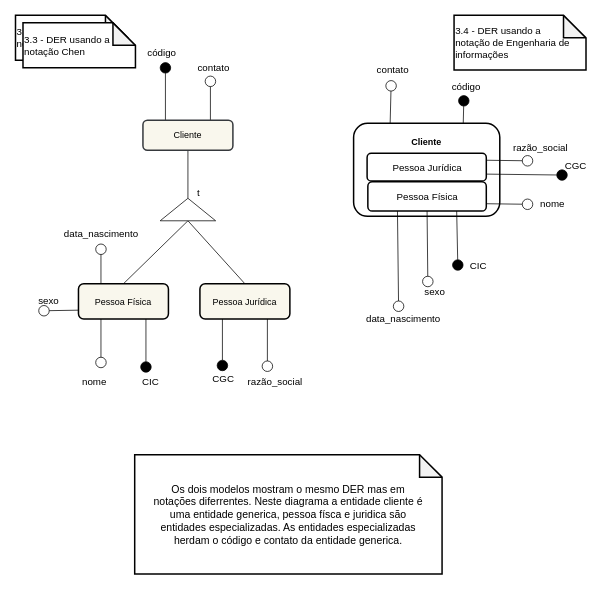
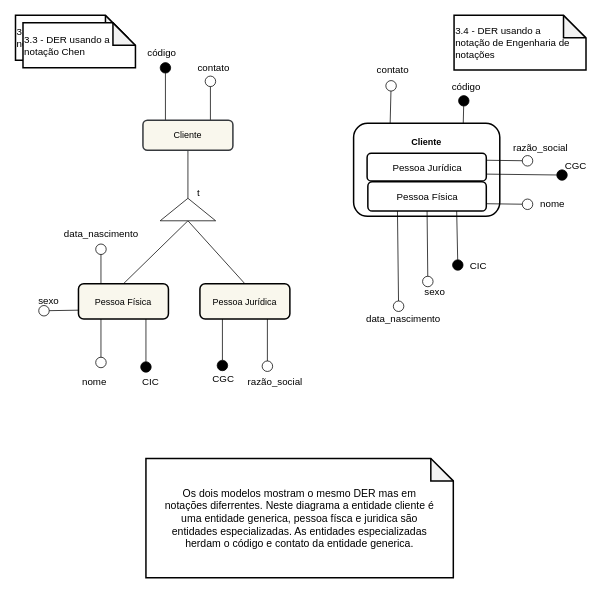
- <mxCell id="38" value="&lt;div&gt;&lt;span&gt;&lt;font color=&quot;#000000&quot; style=&quot;font-size: 13px&quot;&gt;3.4 - DER usando a&amp;nbsp;&lt;/font&gt;&lt;/span&gt;&lt;/div&gt;&lt;div&gt;&lt;span&gt;&lt;font color=&quot;#000000&quot; style=&quot;font-size: 13px&quot;&gt;notação de Engenharia de informações&lt;/font&gt;&lt;/span&gt;&lt;/div&gt;" style="shape=note;whiteSpace=wrap;html=1;backgroundOutline=1;darkOpacity=0.05;align=left;rounded=0;fillColor=#FFFFFF;strokeWidth=2;strokeColor=#000000;" vertex="1" parent="1"><mxGeometry x="605" y="20" width="176" height="73" as="geometry" /></mxCell>
+ <mxCell id="38" value="&lt;div&gt;&lt;span&gt;&lt;font color=&quot;#000000&quot; style=&quot;font-size: 13px&quot;&gt;3.4 - DER usando a&amp;nbsp;&lt;/font&gt;&lt;/span&gt;&lt;/div&gt;&lt;div&gt;&lt;span&gt;&lt;font color=&quot;#000000&quot; style=&quot;font-size: 13px&quot;&gt;notação de Engenharia de notações&lt;/font&gt;&lt;/span&gt;&lt;/div&gt;" style="shape=note;whiteSpace=wrap;html=1;backgroundOutline=1;darkOpacity=0.05;align=left;rounded=0;fillColor=#FFFFFF;strokeWidth=2;strokeColor=#000000;" vertex="1" parent="1"><mxGeometry x="605" y="20" width="176" height="73" as="geometry" /></mxCell>
- <mxCell id="48" value="&lt;div style=&quot;font-size: 14px&quot;&gt;&lt;font color=&quot;#000000&quot; style=&quot;font-size: 14px&quot;&gt;Os dois modelos mostram o mesmo DER mas em&lt;/font&gt;&lt;/div&gt;&lt;div style=&quot;font-size: 14px&quot;&gt;&lt;font color=&quot;#000000&quot; style=&quot;font-size: 14px&quot;&gt;notações diferrentes. Neste diagrama a entidade cliente é&lt;/font&gt;&lt;/div&gt;&lt;div style=&quot;font-size: 14px&quot;&gt;&lt;font color=&quot;#000000&quot; style=&quot;font-size: 14px&quot;&gt;uma entidade generica, pessoa físca e juridica são&lt;/font&gt;&lt;/div&gt;&lt;div style=&quot;font-size: 14px&quot;&gt;&lt;font color=&quot;#000000&quot; style=&quot;font-size: 14px&quot;&gt;entidades especializadas. As entidades especializadas&lt;/font&gt;&lt;/div&gt;&lt;div style=&quot;font-size: 14px&quot;&gt;&lt;font color=&quot;#000000&quot; style=&quot;font-size: 14px&quot;&gt;herdam o código e contato da entidade generica.&lt;/font&gt;&lt;/div&gt;" style="shape=note;whiteSpace=wrap;html=1;backgroundOutline=1;darkOpacity=0.05;align=center;rounded=0;fillColor=#FFFFFF;strokeWidth=2;strokeColor=#000000;" vertex="1" parent="1"><mxGeometry x="179" y="606" width="410" height="159" as="geometry" /></mxCell>
+ <mxCell id="48" value="&lt;div style=&quot;font-size: 14px&quot;&gt;&lt;font color=&quot;#000000&quot; style=&quot;font-size: 14px&quot;&gt;Os dois modelos mostram o mesmo DER mas em&lt;/font&gt;&lt;/div&gt;&lt;div style=&quot;font-size: 14px&quot;&gt;&lt;font color=&quot;#000000&quot; style=&quot;font-size: 14px&quot;&gt;notações diferrentes. Neste diagrama a entidade cliente é&lt;/font&gt;&lt;/div&gt;&lt;div style=&quot;font-size: 14px&quot;&gt;&lt;font color=&quot;#000000&quot; style=&quot;font-size: 14px&quot;&gt;uma entidade generica, pessoa físca e juridica são&lt;/font&gt;&lt;/div&gt;&lt;div style=&quot;font-size: 14px&quot;&gt;&lt;font color=&quot;#000000&quot; style=&quot;font-size: 14px&quot;&gt;entidades especializadas. As entidades especializadas&lt;/font&gt;&lt;/div&gt;&lt;div style=&quot;font-size: 14px&quot;&gt;&lt;font color=&quot;#000000&quot; style=&quot;font-size: 14px&quot;&gt;herdam o código e contato da entidade generica.&lt;/font&gt;&lt;/div&gt;" style="shape=note;whiteSpace=wrap;html=1;backgroundOutline=1;darkOpacity=0.05;align=center;rounded=0;fillColor=#FFFFFF;strokeWidth=2;strokeColor=#000000;" vertex="1" parent="1"><mxGeometry x="194" y="611" width="410" height="159" as="geometry" /></mxCell>
